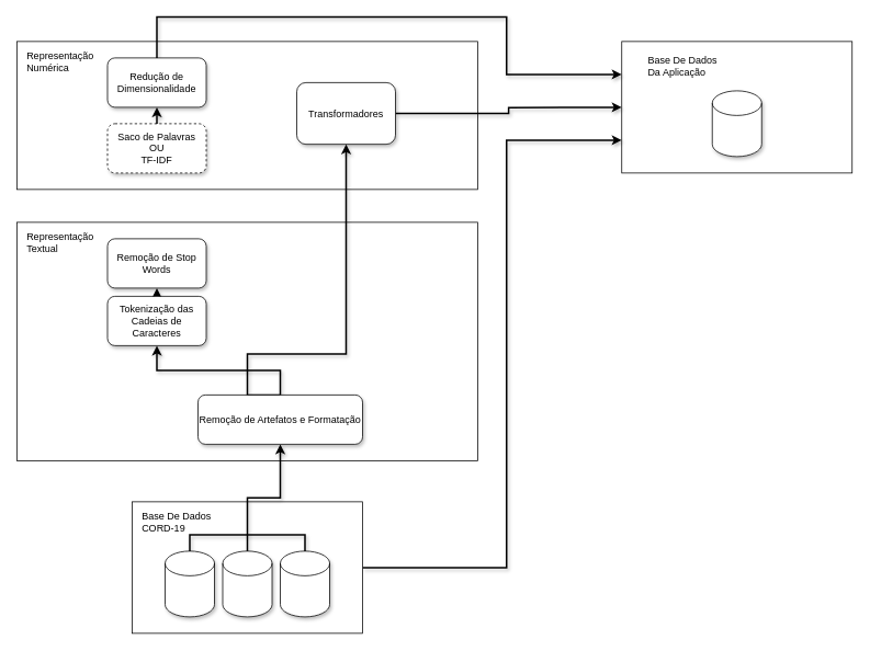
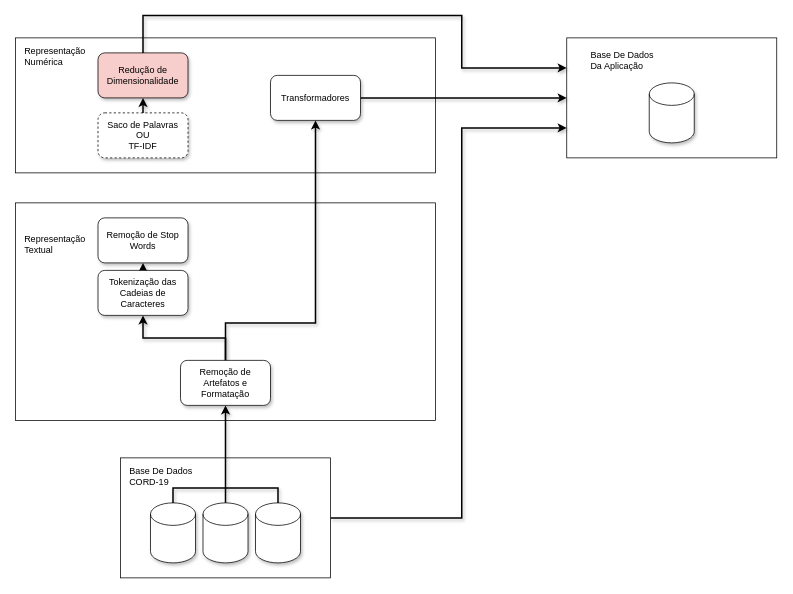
- <mxCell id="27" value="Redução de Dimensionalidade" style="rounded=1;whiteSpace=wrap;html=1;shadow=1;" parent="1" vertex="1"><mxGeometry x="130" y="70" width="120" height="60" as="geometry" /></mxCell>
+ <mxCell id="27" value="Redução de Dimensionalidade" style="rounded=1;whiteSpace=wrap;html=1;shadow=1;fillColor=#f8cecc;" parent="1" vertex="1"><mxGeometry x="130" y="70" width="120" height="60" as="geometry" /></mxCell>
- <mxCell id="22" value="Transformadores" style="rounded=1;whiteSpace=wrap;html=1;shadow=1;" parent="1" vertex="1"><mxGeometry x="360" y="100" width="120" height="75" as="geometry" /></mxCell>
+ <mxCell id="22" value="Transformadores" style="rounded=1;whiteSpace=wrap;html=1;shadow=1;" parent="1" vertex="1"><mxGeometry x="360" y="100" width="120" height="60" as="geometry" /></mxCell>
- <mxCell id="12" value="Representação Textual" style="text;html=1;strokeColor=none;fillColor=none;align=left;verticalAlign=middle;whiteSpace=wrap;rounded=0;" parent="1" vertex="1"><mxGeometry x="30" y="280" width="85" height="30" as="geometry" /></mxCell>
+ <mxCell id="12" value="Representação Textual" style="text;html=1;strokeColor=none;fillColor=none;align=left;verticalAlign=middle;whiteSpace=wrap;rounded=0;" parent="1" vertex="1"><mxGeometry x="30" y="310" width="85" height="30" as="geometry" /></mxCell>
- <mxCell id="30" value="Remoção de Artefatos e Formatação" style="rounded=1;whiteSpace=wrap;html=1;shadow=1;" parent="1" vertex="1"><mxGeometry x="240" y="480" width="200" height="60" as="geometry" /></mxCell>
+ <mxCell id="30" value="Remoção de Artefatos e Formatação" style="rounded=1;whiteSpace=wrap;html=1;shadow=1;" parent="1" vertex="1"><mxGeometry x="240" y="480" width="120" height="60" as="geometry" /></mxCell>
